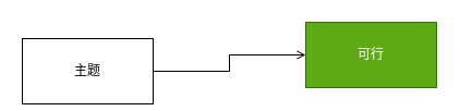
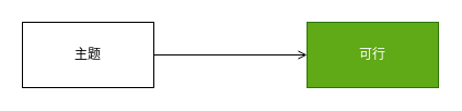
- <mxCell id="3" value="主题" style="rounded=0;whiteSpace=wrap;html=1;" vertex="1" parent="1"><mxGeometry x="20" y="35" width="120" height="60" as="geometry" /></mxCell>
+ <mxCell id="3" value="主题" style="rounded=0;whiteSpace=wrap;html=1;" vertex="1" parent="1"><mxGeometry x="20" y="20" width="120" height="60" as="geometry" /></mxCell>
